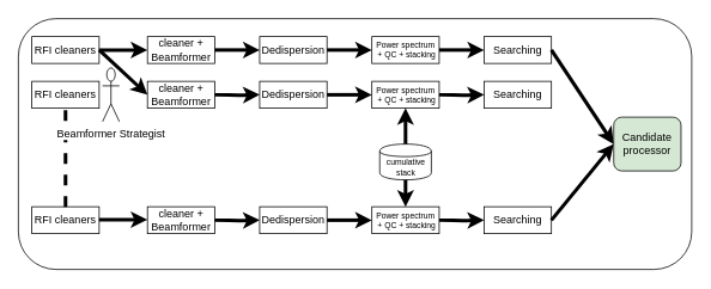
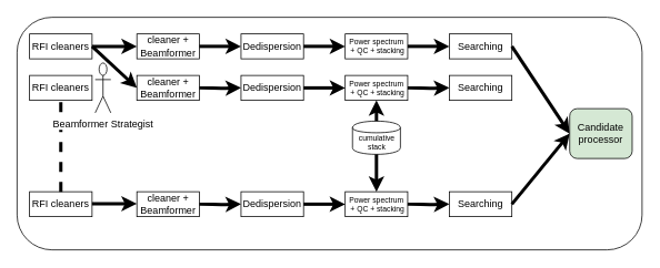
- <mxCell id="28" value="cumulative stack" style="shape=cylinder;whiteSpace=wrap;html=1;boundedLbl=1;backgroundOutline=1;fontSize=9;" vertex="1" parent="2"><mxGeometry x="402.5" y="140" width="57.5" height="40" as="geometry" /></mxCell>
+ <mxCell id="28" value="cumulative stack" style="shape=cylinder;whiteSpace=wrap;html=1;boundedLbl=1;backgroundOutline=1;fontSize=9;" vertex="1" parent="2"><mxGeometry x="402.5" y="125" width="57.5" height="40" as="geometry" /></mxCell>
